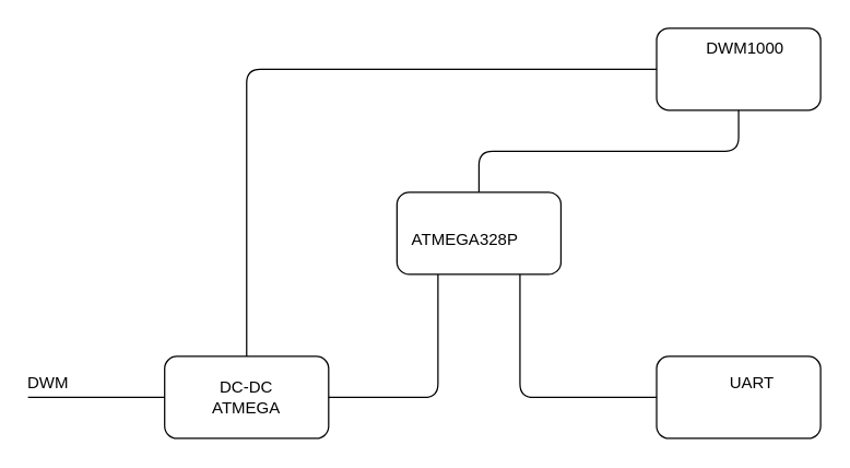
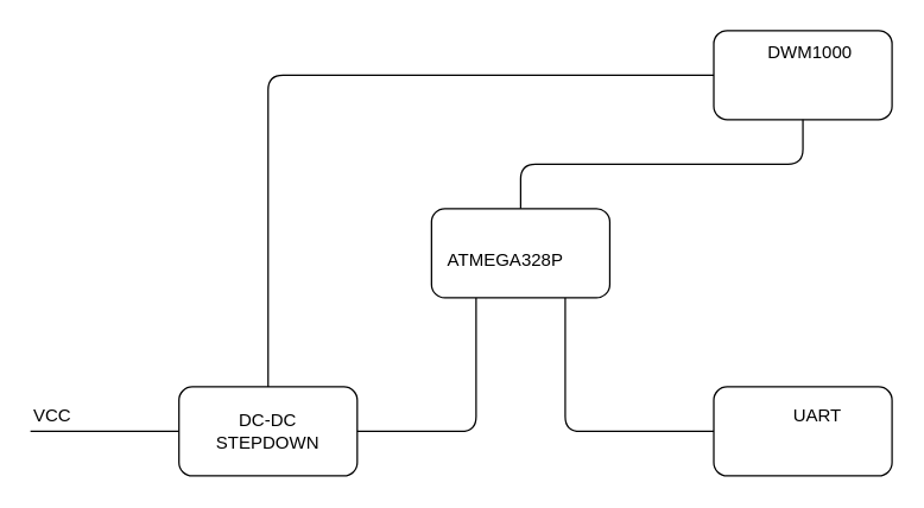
- <mxCell id="10" value="DWM" style="text;html=1;strokeColor=none;fillColor=none;align=center;verticalAlign=middle;whiteSpace=wrap;rounded=0;" vertex="1" parent="1"><mxGeometry y="270" width="30" height="20" as="geometry" x="20" /></mxCell>
+ <mxCell id="10" value="VCC" style="text;html=1;strokeColor=none;fillColor=none;align=center;verticalAlign=middle;whiteSpace=wrap;rounded=0;" vertex="1" parent="1"><mxGeometry y="270" width="30" height="20" as="geometry" x="20" /></mxCell>
- <mxCell id="5" value="DC-DC ATMEGA" style="text;html=1;strokeColor=none;fillColor=none;align=center;verticalAlign=middle;whiteSpace=wrap;rounded=0;" vertex="1" parent="1"><mxGeometry x="140" y="280" width="80" height="20" as="geometry" /></mxCell>
+ <mxCell id="5" value="DC-DC STEPDOWN" style="text;html=1;strokeColor=none;fillColor=none;align=center;verticalAlign=middle;whiteSpace=wrap;rounded=0;" vertex="1" parent="1"><mxGeometry x="140" y="280" width="80" height="20" as="geometry" /></mxCell>
